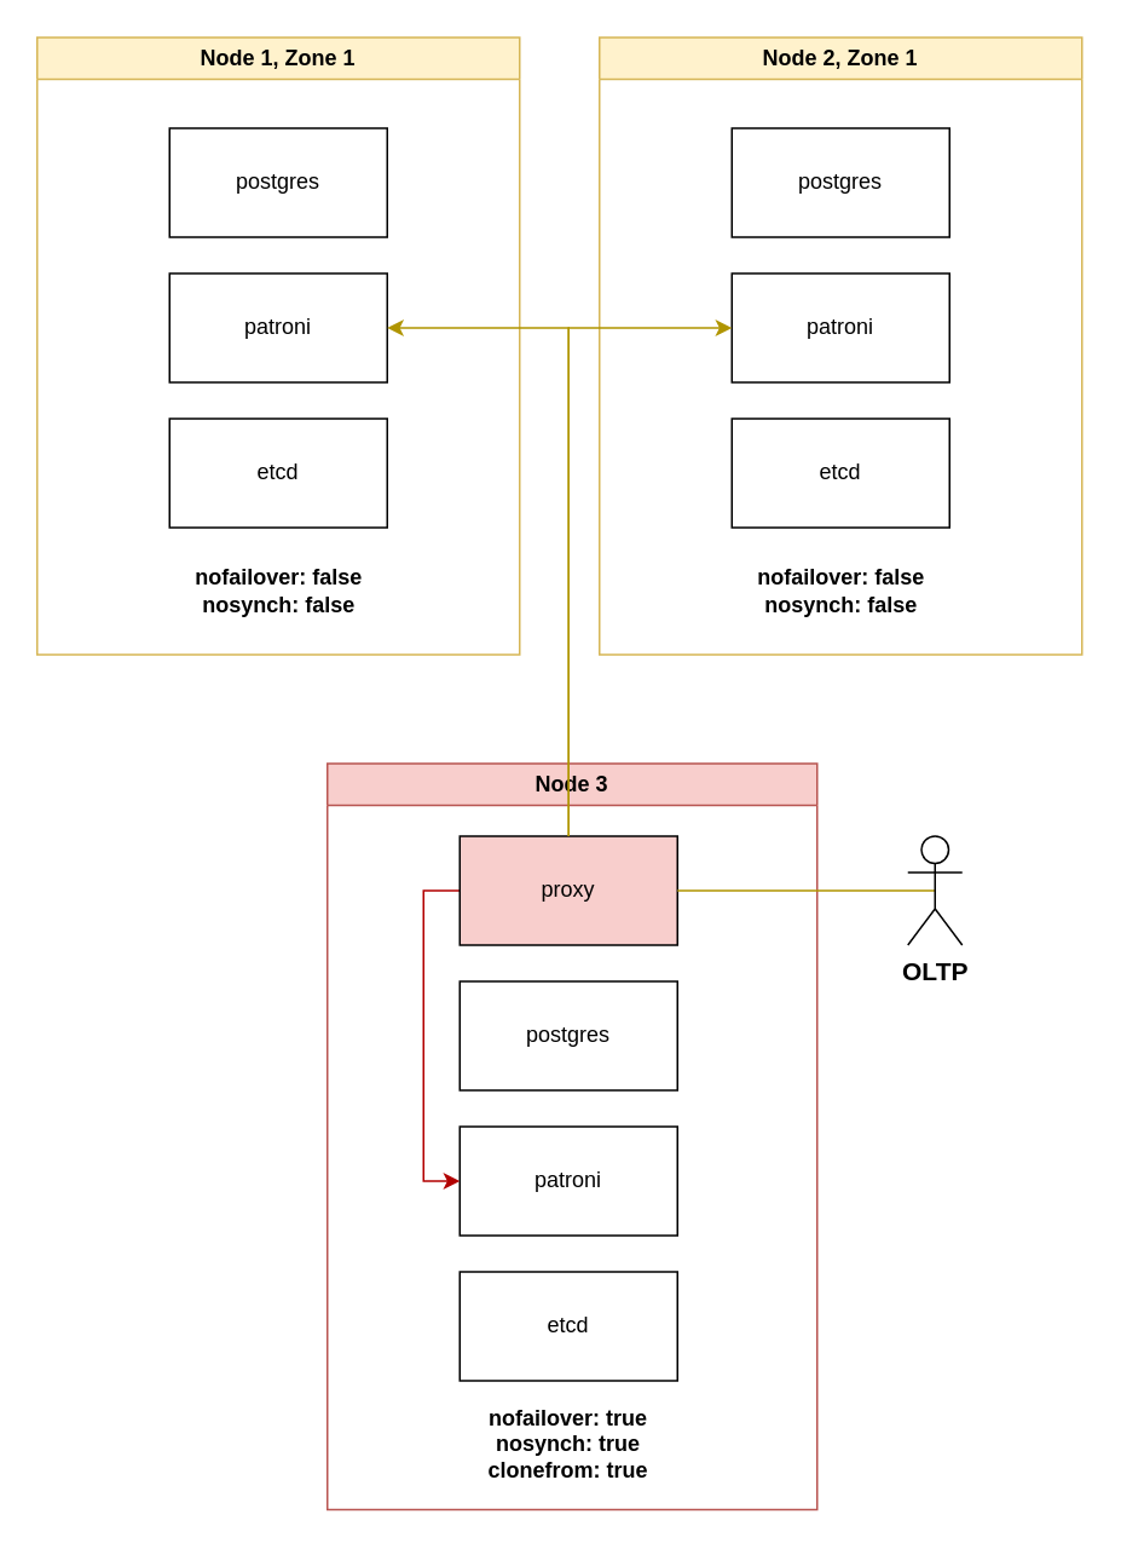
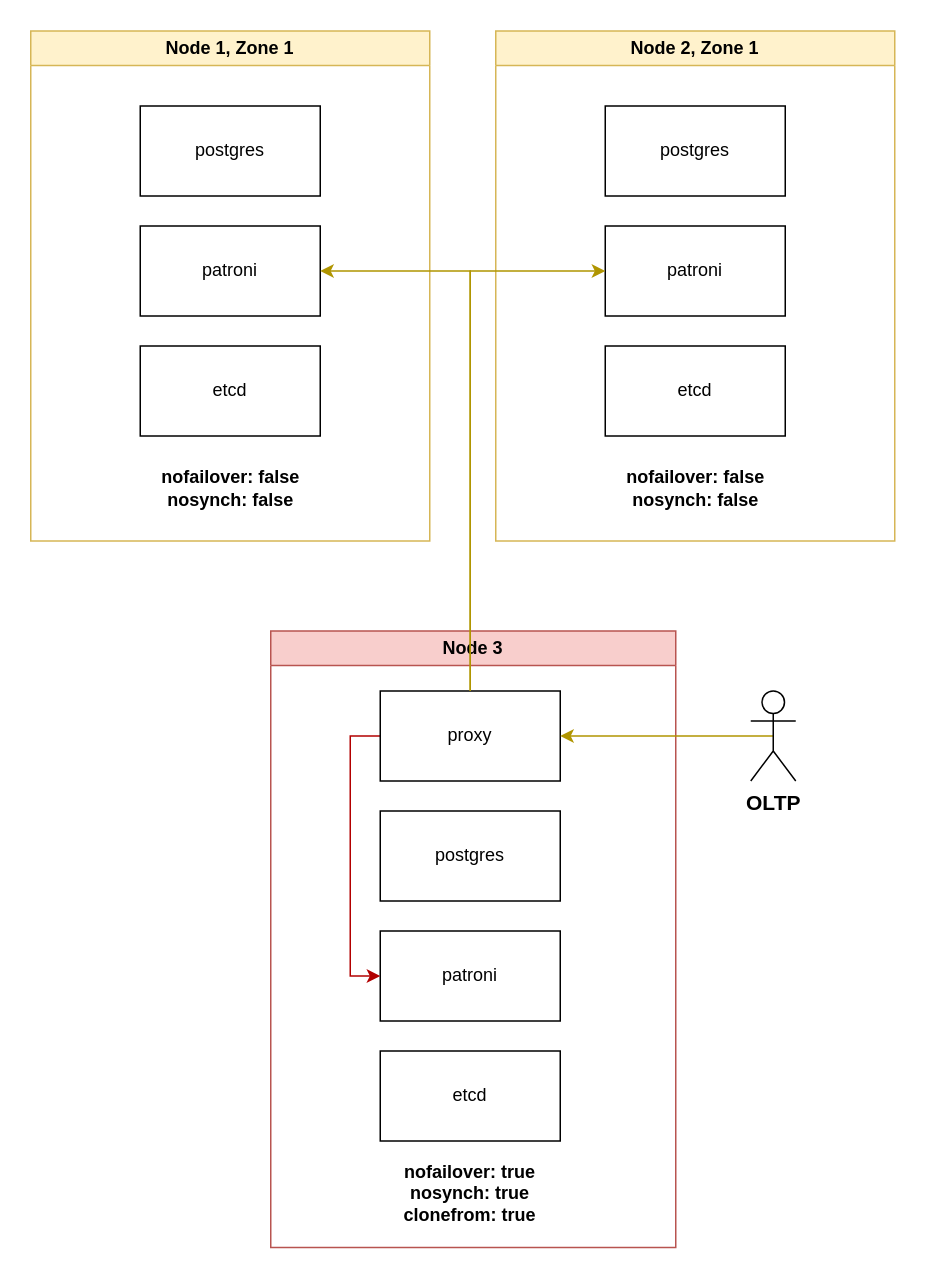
- <mxCell id="13" value="proxy" style="rounded=0;whiteSpace=wrap;html=1;fillColor=#f8cecc;" vertex="1" parent="7"><mxGeometry x="73" y="40" width="120" height="60" as="geometry" /></mxCell>
+ <mxCell id="13" value="proxy" style="rounded=0;whiteSpace=wrap;html=1;" vertex="1" parent="7"><mxGeometry x="73" y="40" width="120" height="60" as="geometry" /></mxCell>
- <mxCell id="19" style="edgeStyle=orthogonalEdgeStyle;rounded=0;orthogonalLoop=1;jettySize=auto;html=1;exitX=0.5;exitY=0.5;exitDx=0;exitDy=0;exitPerimeter=0;entryX=1;entryY=0.5;entryDx=0;entryDy=0;fillColor=#e3c800;strokeColor=#B09500;endArrow=none;" edge="1" parent="1" source="20" target="13"><mxGeometry relative="1" as="geometry" /></mxCell>
+ <mxCell id="19" style="edgeStyle=orthogonalEdgeStyle;rounded=0;orthogonalLoop=1;jettySize=auto;html=1;exitX=0.5;exitY=0.5;exitDx=0;exitDy=0;exitPerimeter=0;entryX=1;entryY=0.5;entryDx=0;entryDy=0;fillColor=#e3c800;strokeColor=#B09500;" edge="1" parent="1" source="20" target="13"><mxGeometry relative="1" as="geometry" /></mxCell>
